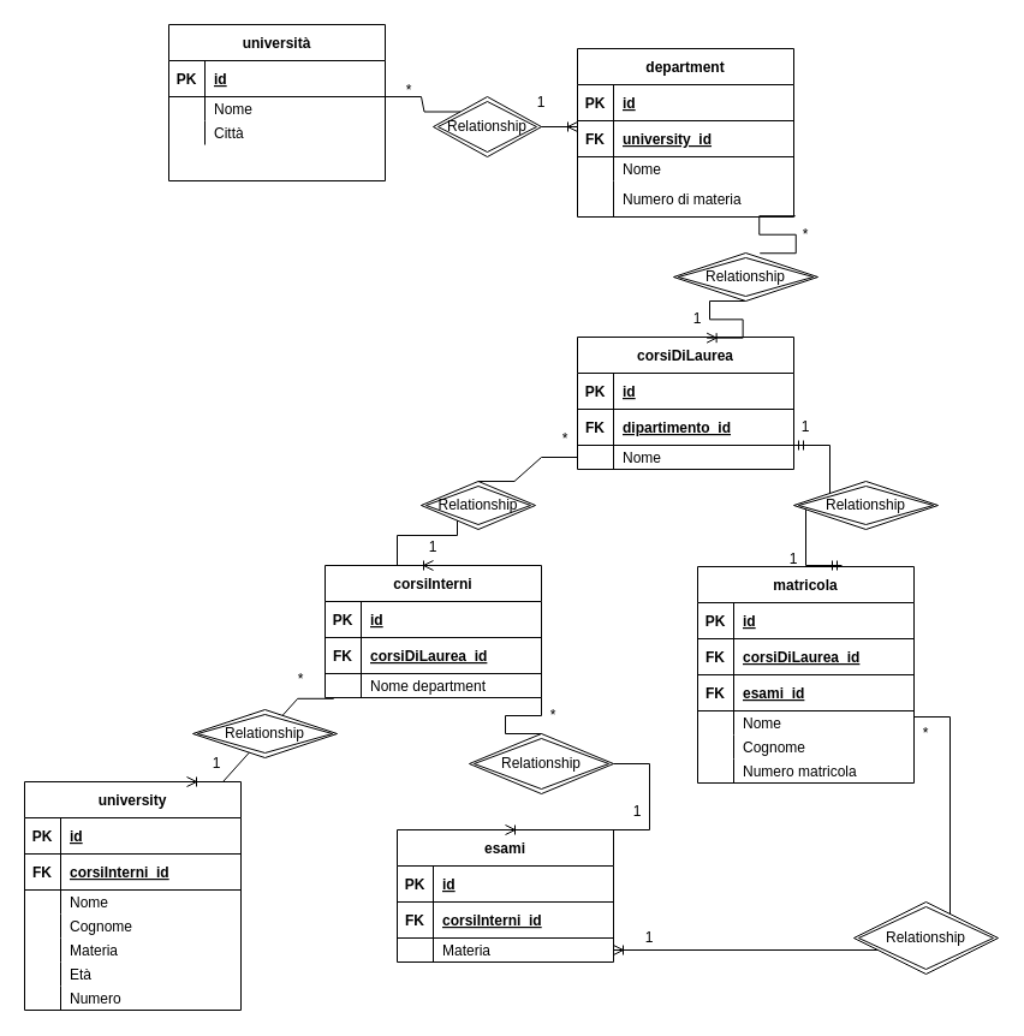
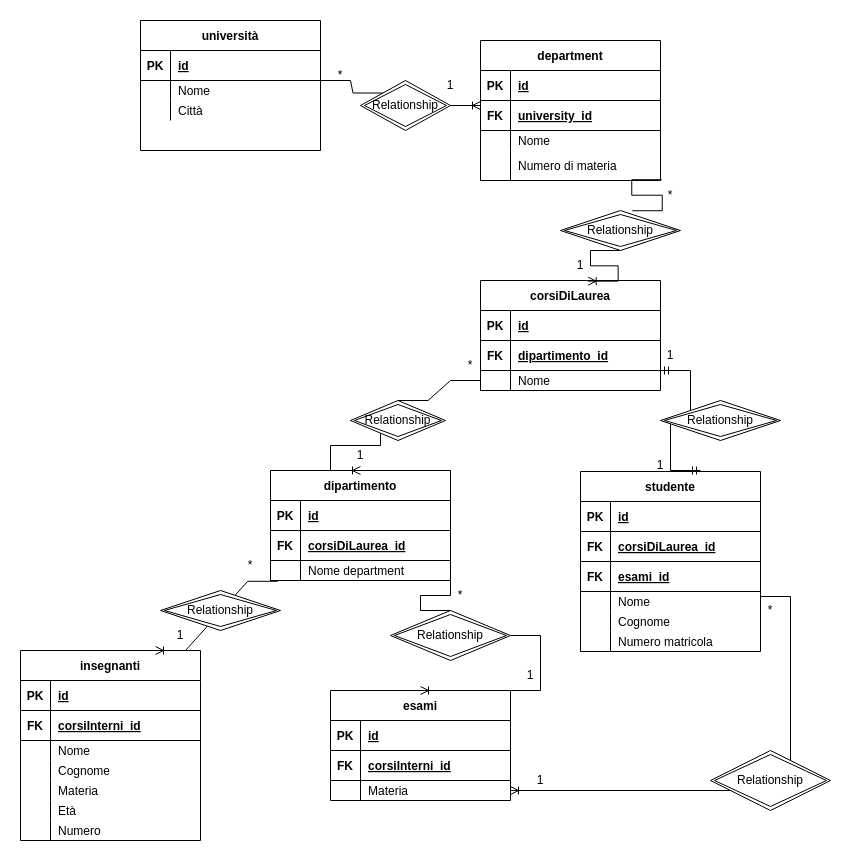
- <mxCell id="47" value="corsiInterni" style="shape=table;startSize=30;container=1;collapsible=1;childLayout=tableLayout;fixedRows=1;rowLines=0;fontStyle=1;align=center;resizeLast=1;" vertex="1" parent="1"><mxGeometry x="270" y="470" width="180" height="110" as="geometry" /></mxCell>
+ <mxCell id="47" value="dipartimento" style="shape=table;startSize=30;container=1;collapsible=1;childLayout=tableLayout;fixedRows=1;rowLines=0;fontStyle=1;align=center;resizeLast=1;" vertex="1" parent="1"><mxGeometry x="270" y="470" width="180" height="110" as="geometry" /></mxCell>
- <mxCell id="103" value="matricola" style="shape=table;startSize=30;container=1;collapsible=1;childLayout=tableLayout;fixedRows=1;rowLines=0;fontStyle=1;align=center;resizeLast=1;" vertex="1" parent="1"><mxGeometry x="580" y="471" width="180" height="180" as="geometry" /></mxCell>
+ <mxCell id="103" value="studente" style="shape=table;startSize=30;container=1;collapsible=1;childLayout=tableLayout;fixedRows=1;rowLines=0;fontStyle=1;align=center;resizeLast=1;" vertex="1" parent="1"><mxGeometry x="580" y="471" width="180" height="180" as="geometry" /></mxCell>
- <mxCell id="62" value="university" style="shape=table;startSize=30;container=1;collapsible=1;childLayout=tableLayout;fixedRows=1;rowLines=0;fontStyle=1;align=center;resizeLast=1;" vertex="1" parent="1"><mxGeometry x="20" y="650" width="180" height="190" as="geometry" /></mxCell>
+ <mxCell id="62" value="insegnanti" style="shape=table;startSize=30;container=1;collapsible=1;childLayout=tableLayout;fixedRows=1;rowLines=0;fontStyle=1;align=center;resizeLast=1;" vertex="1" parent="1"><mxGeometry x="20" y="650" width="180" height="190" as="geometry" /></mxCell>
